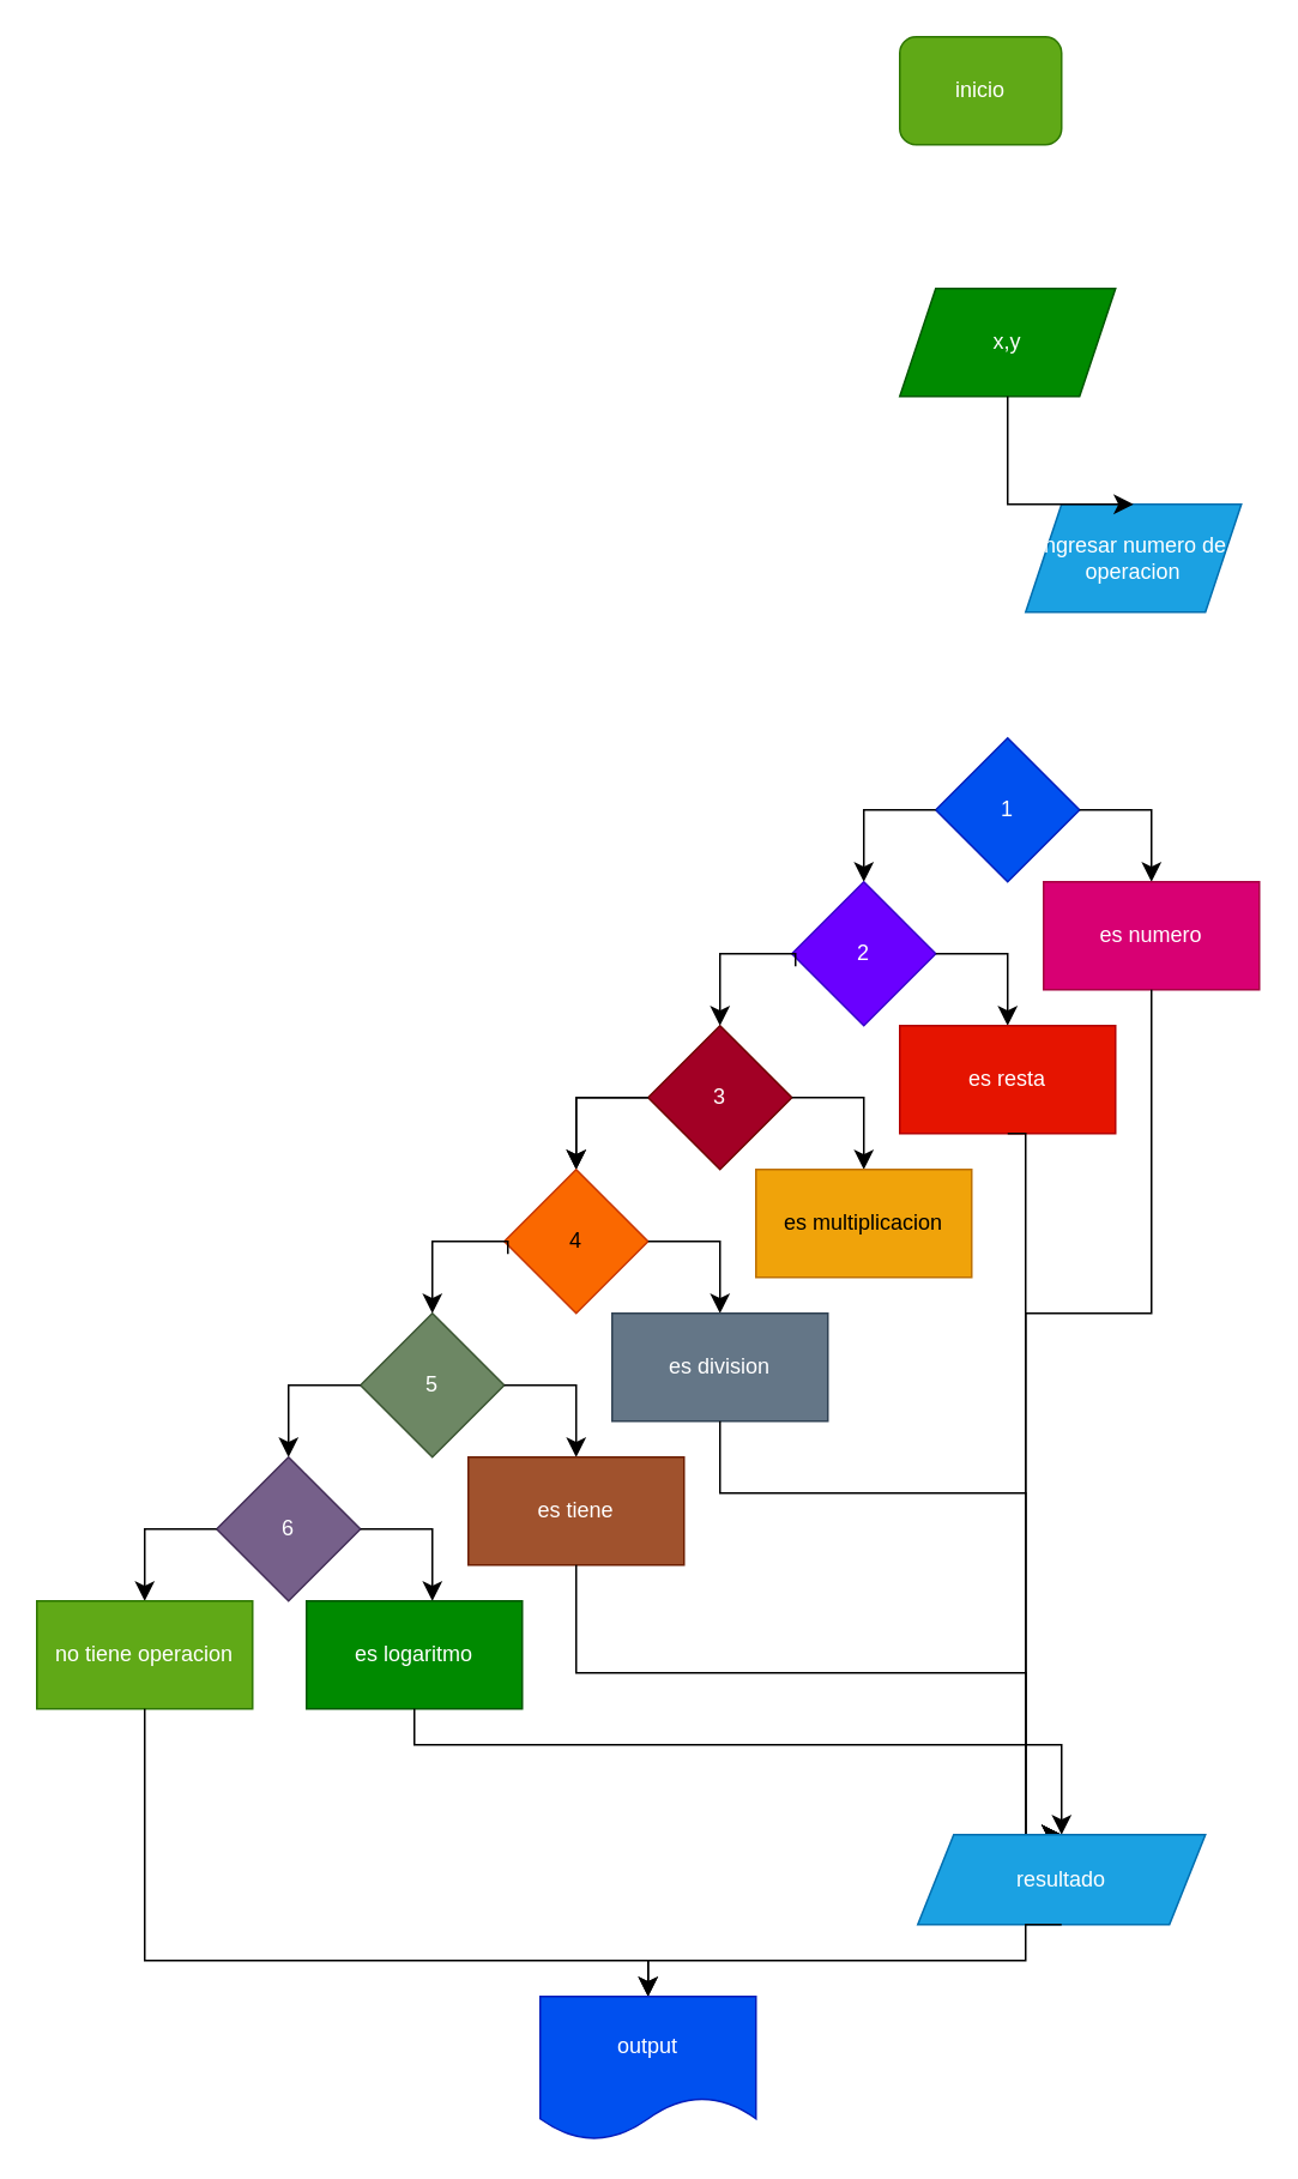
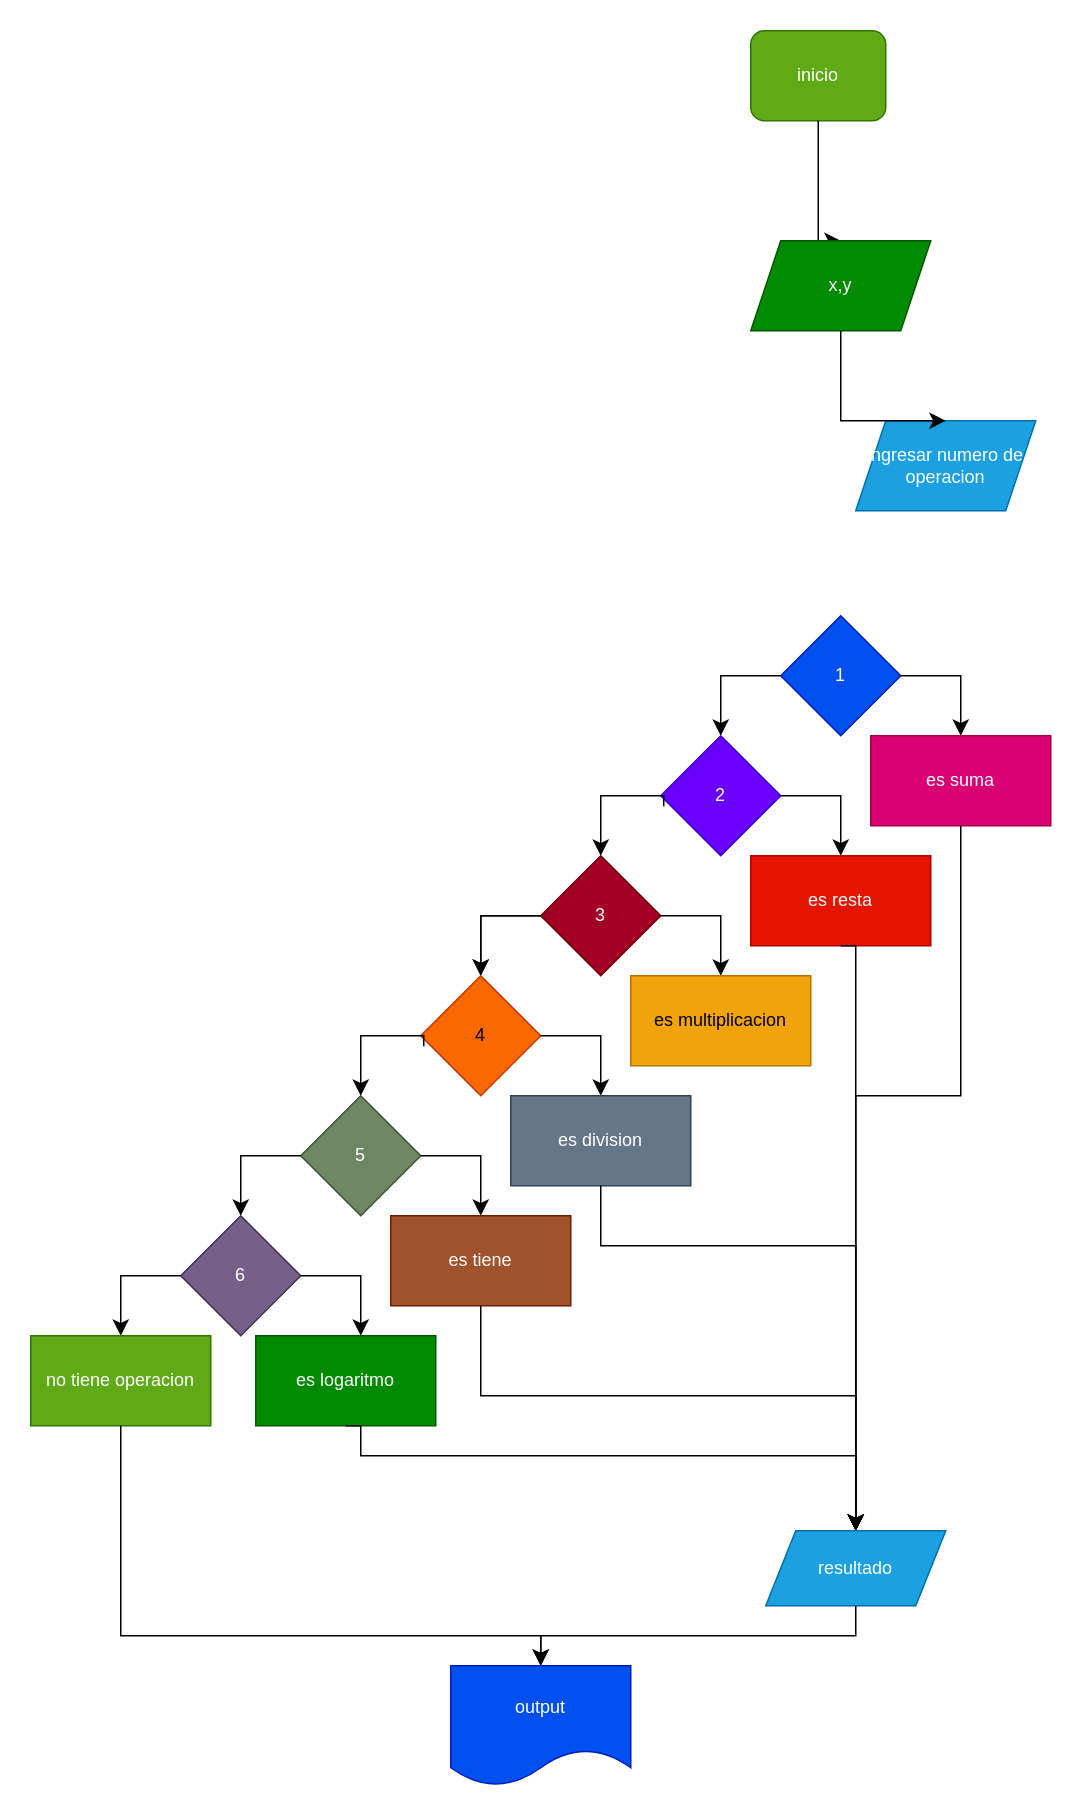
+ <mxCell id="3" value="" style="edgeStyle=segmentEdgeStyle;endArrow=classic;html=1;curved=0;rounded=0;endSize=8;startSize=8;sourcePerimeterSpacing=0;targetPerimeterSpacing=0;exitX=0.5;exitY=1;exitDx=0;exitDy=0;entryX=0.5;entryY=0;entryDx=0;entryDy=0;" edge="1" parent="1" source="2" target="4"><mxGeometry width="100" relative="1" as="geometry"><mxPoint x="530" y="90" as="sourcePoint" /><mxPoint x="560" y="160" as="targetPoint" /><Array as="points"><mxPoint x="560" y="160" /></Array></mxGeometry></mxCell>
- <mxCell id="26" value="es numero" style="whiteSpace=wrap;html=1;fillColor=#d80073;fontColor=#ffffff;strokeColor=#A50040;" vertex="1" parent="1"><mxGeometry x="580" y="490" width="120" height="60" as="geometry" /></mxCell>
+ <mxCell id="26" value="es suma" style="whiteSpace=wrap;html=1;fillColor=#d80073;fontColor=#ffffff;strokeColor=#A50040;" vertex="1" parent="1"><mxGeometry x="580" y="490" width="120" height="60" as="geometry" /></mxCell>
- <mxCell id="38" value="resultado" style="shape=parallelogram;perimeter=parallelogramPerimeter;whiteSpace=wrap;html=1;fixedSize=1;fillColor=#1ba1e2;fontColor=#ffffff;strokeColor=#006EAF;" vertex="1" parent="1"><mxGeometry x="510" y="1020" width="160" height="50" as="geometry" /></mxCell>
+ <mxCell id="38" value="resultado" style="shape=parallelogram;perimeter=parallelogramPerimeter;whiteSpace=wrap;html=1;fixedSize=1;fillColor=#1ba1e2;fontColor=#ffffff;strokeColor=#006EAF;" vertex="1" parent="1"><mxGeometry x="510" y="1020" width="120" height="50" as="geometry" /></mxCell>
